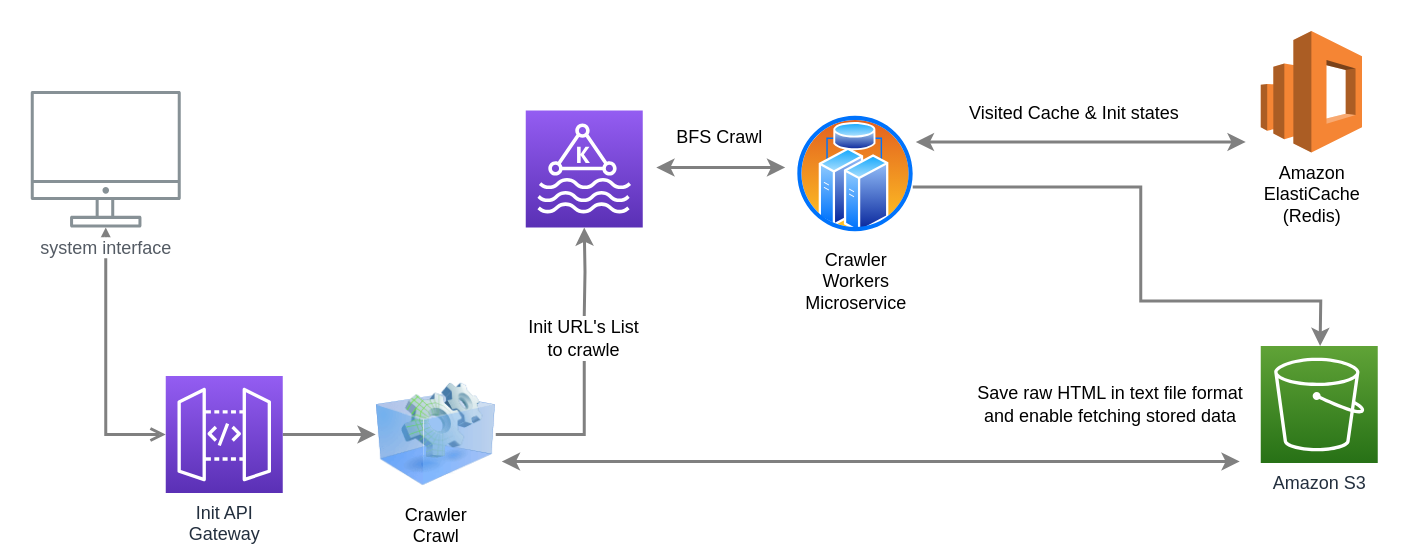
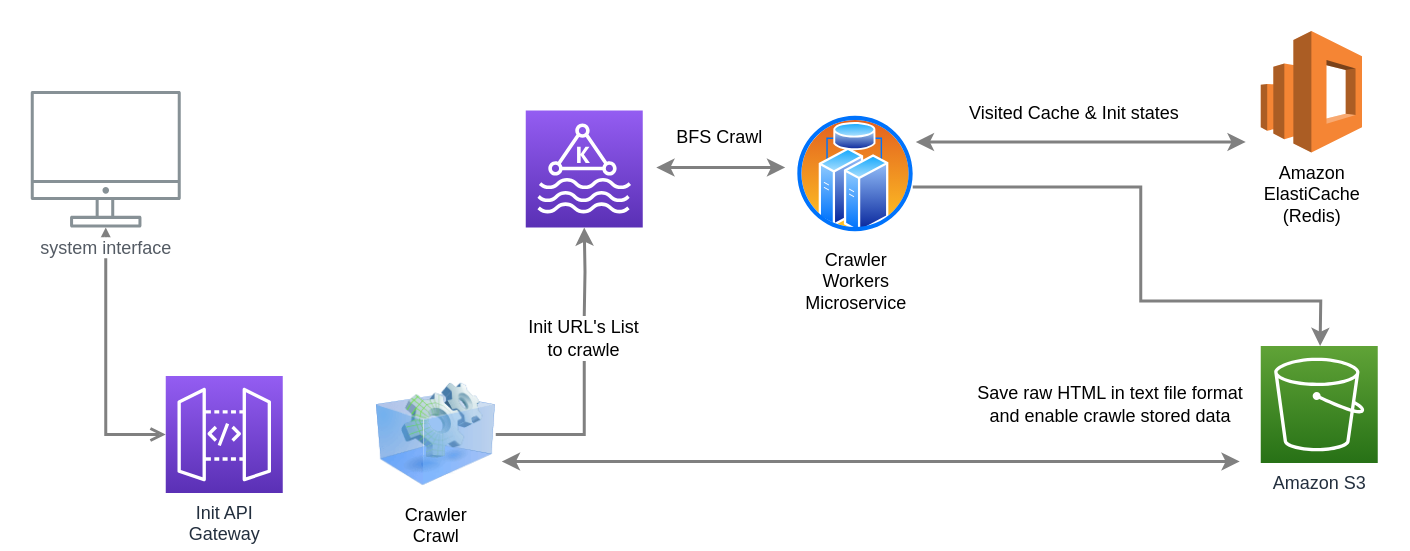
- <mxCell id="17" value="Save raw HTML in text file format&lt;br&gt;and enable fetching stored data" style="text;html=1;strokeColor=none;fillColor=none;align=center;verticalAlign=middle;whiteSpace=wrap;rounded=0;" vertex="1" parent="1"><mxGeometry x="610" y="254" width="260" height="30" as="geometry" /></mxCell>
+ <mxCell id="17" value="Save raw HTML in text file format&lt;br&gt;and enable crawle stored data" style="text;html=1;strokeColor=none;fillColor=none;align=center;verticalAlign=middle;whiteSpace=wrap;rounded=0;" vertex="1" parent="1"><mxGeometry x="610" y="254" width="260" height="30" as="geometry" /></mxCell>
- <mxCell id="4" value="" style="edgeStyle=orthogonalEdgeStyle;rounded=0;orthogonalLoop=1;jettySize=auto;html=1;strokeColor=#808080;strokeWidth=2;" edge="1" parent="1" source="5" target="10"><mxGeometry relative="1" as="geometry" /></mxCell>
